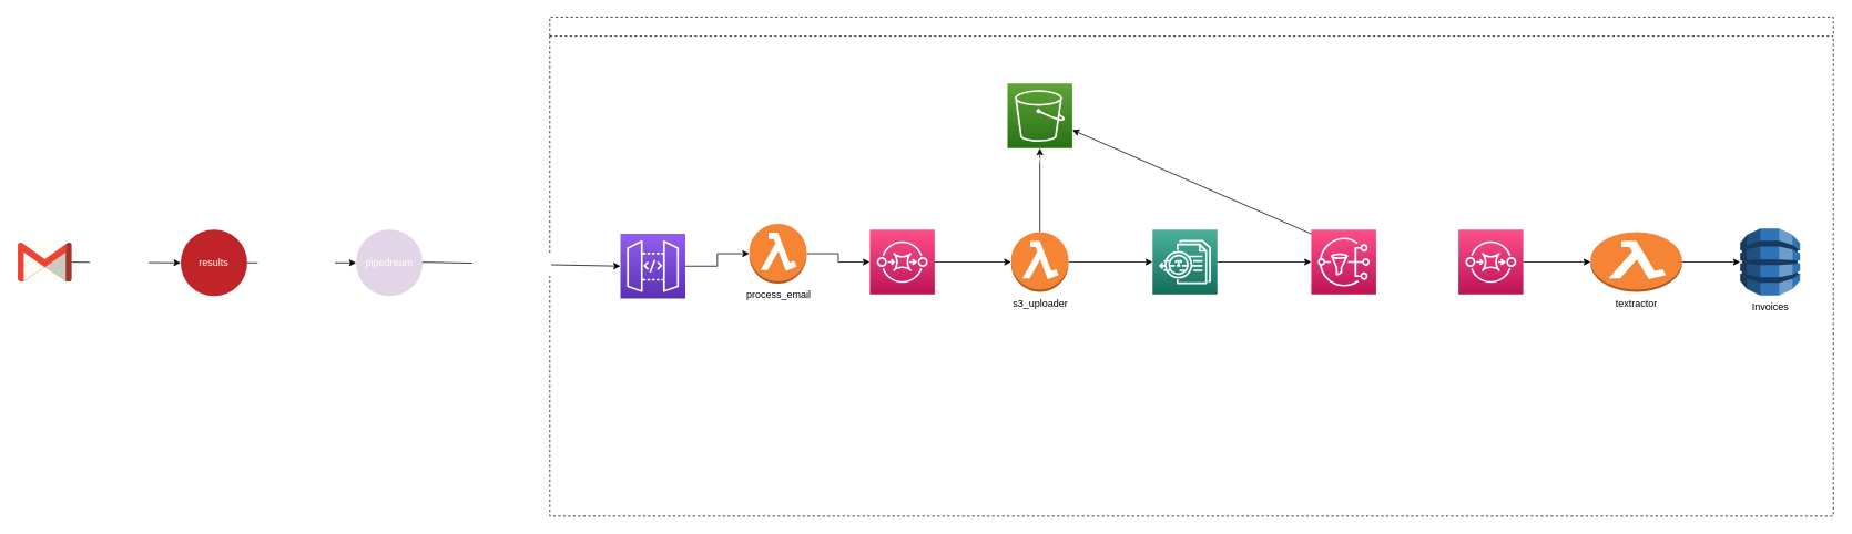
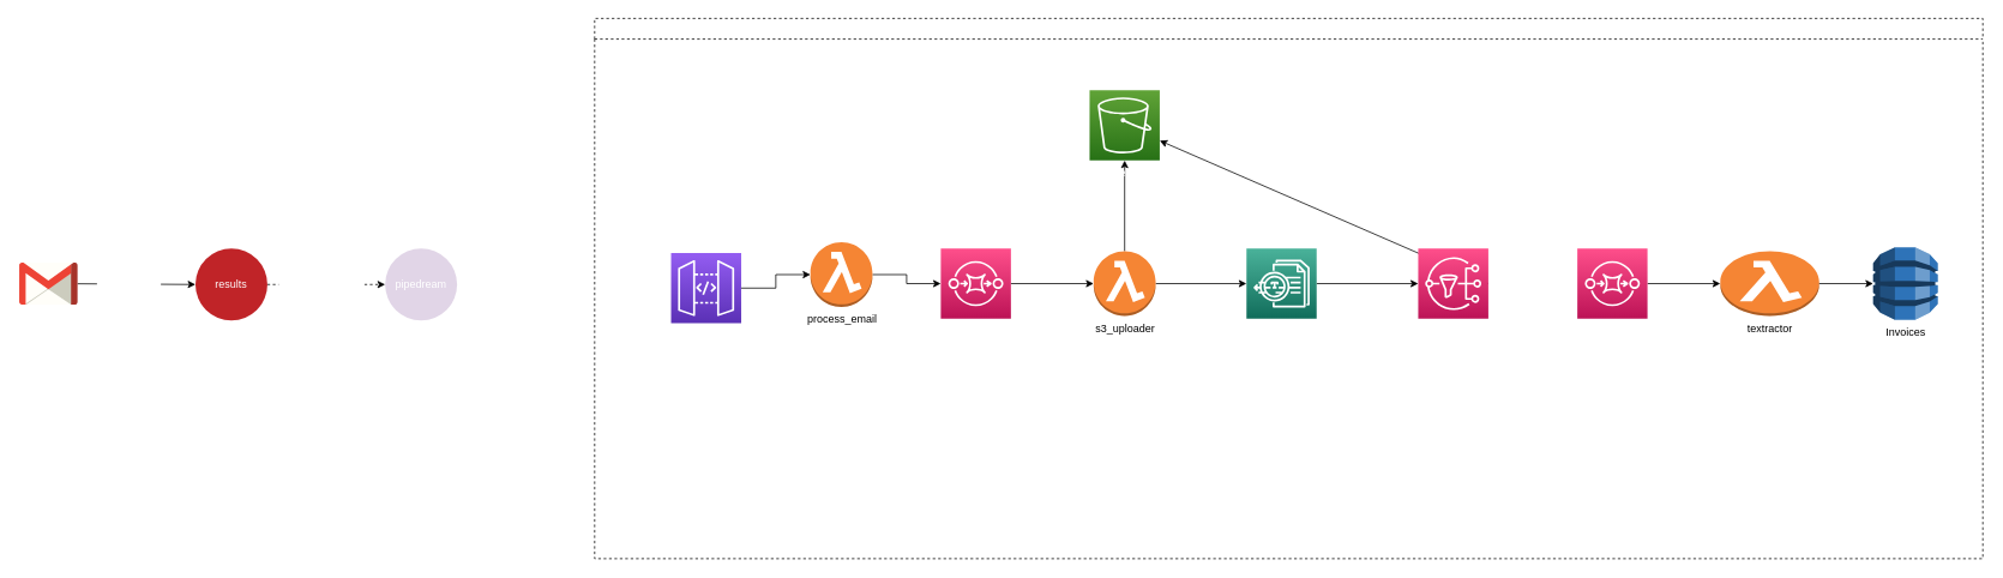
- <mxCell id="22" style="edgeStyle=none;html=1;fontColor=#FFFFFF;" parent="1" source="31" target="26" edge="1"><mxGeometry relative="1" as="geometry" /></mxCell>
+ <mxCell id="22" style="edgeStyle=none;html=1;fontColor=#FFFFFF;dashed=1;" parent="1" source="31" target="26" edge="1"><mxGeometry relative="1" as="geometry" /></mxCell>
- <mxCell id="20" value="Invoices" style="outlineConnect=0;dashed=0;verticalLabelPosition=bottom;verticalAlign=top;align=center;html=1;shape=mxgraph.aws3.dynamo_db;fillColor=#2E73B8;gradientColor=none;" parent="11" vertex="1"><mxGeometry x="1432" y="254.5" width="72" height="81" as="geometry" /></mxCell>
+ <mxCell id="20" value="Invoices" style="outlineConnect=0;dashed=0;verticalLabelPosition=bottom;verticalAlign=top;align=center;html=1;shape=mxgraph.aws3.dynamo_db;fillColor=#2E73B8;gradientColor=none;" parent="11" vertex="1"><mxGeometry x="1422" y="254.5" width="72" height="81" as="geometry" /></mxCell>
- <mxCell id="24" style="edgeStyle=none;html=1;exitX=1;exitY=0.5;exitDx=0;exitDy=0;entryX=0;entryY=0.5;entryDx=0;entryDy=0;entryPerimeter=0;fontColor=#FFFFFF;" parent="1" source="26" target="3" edge="1"><mxGeometry relative="1" as="geometry"><Array as="points"><mxPoint x="495" y="315" /></Array></mxGeometry></mxCell>
- <mxCell id="25" value="/webhooks/mailgun&lt;br&gt;JSON" style="edgeLabel;html=1;align=center;verticalAlign=middle;resizable=0;points=[];fontColor=#FFFFFF;" parent="24" vertex="1" connectable="0"><mxGeometry x="0.035" y="2" relative="1" as="geometry"><mxPoint x="-5" y="2" as="offset" /></mxGeometry></mxCell>
